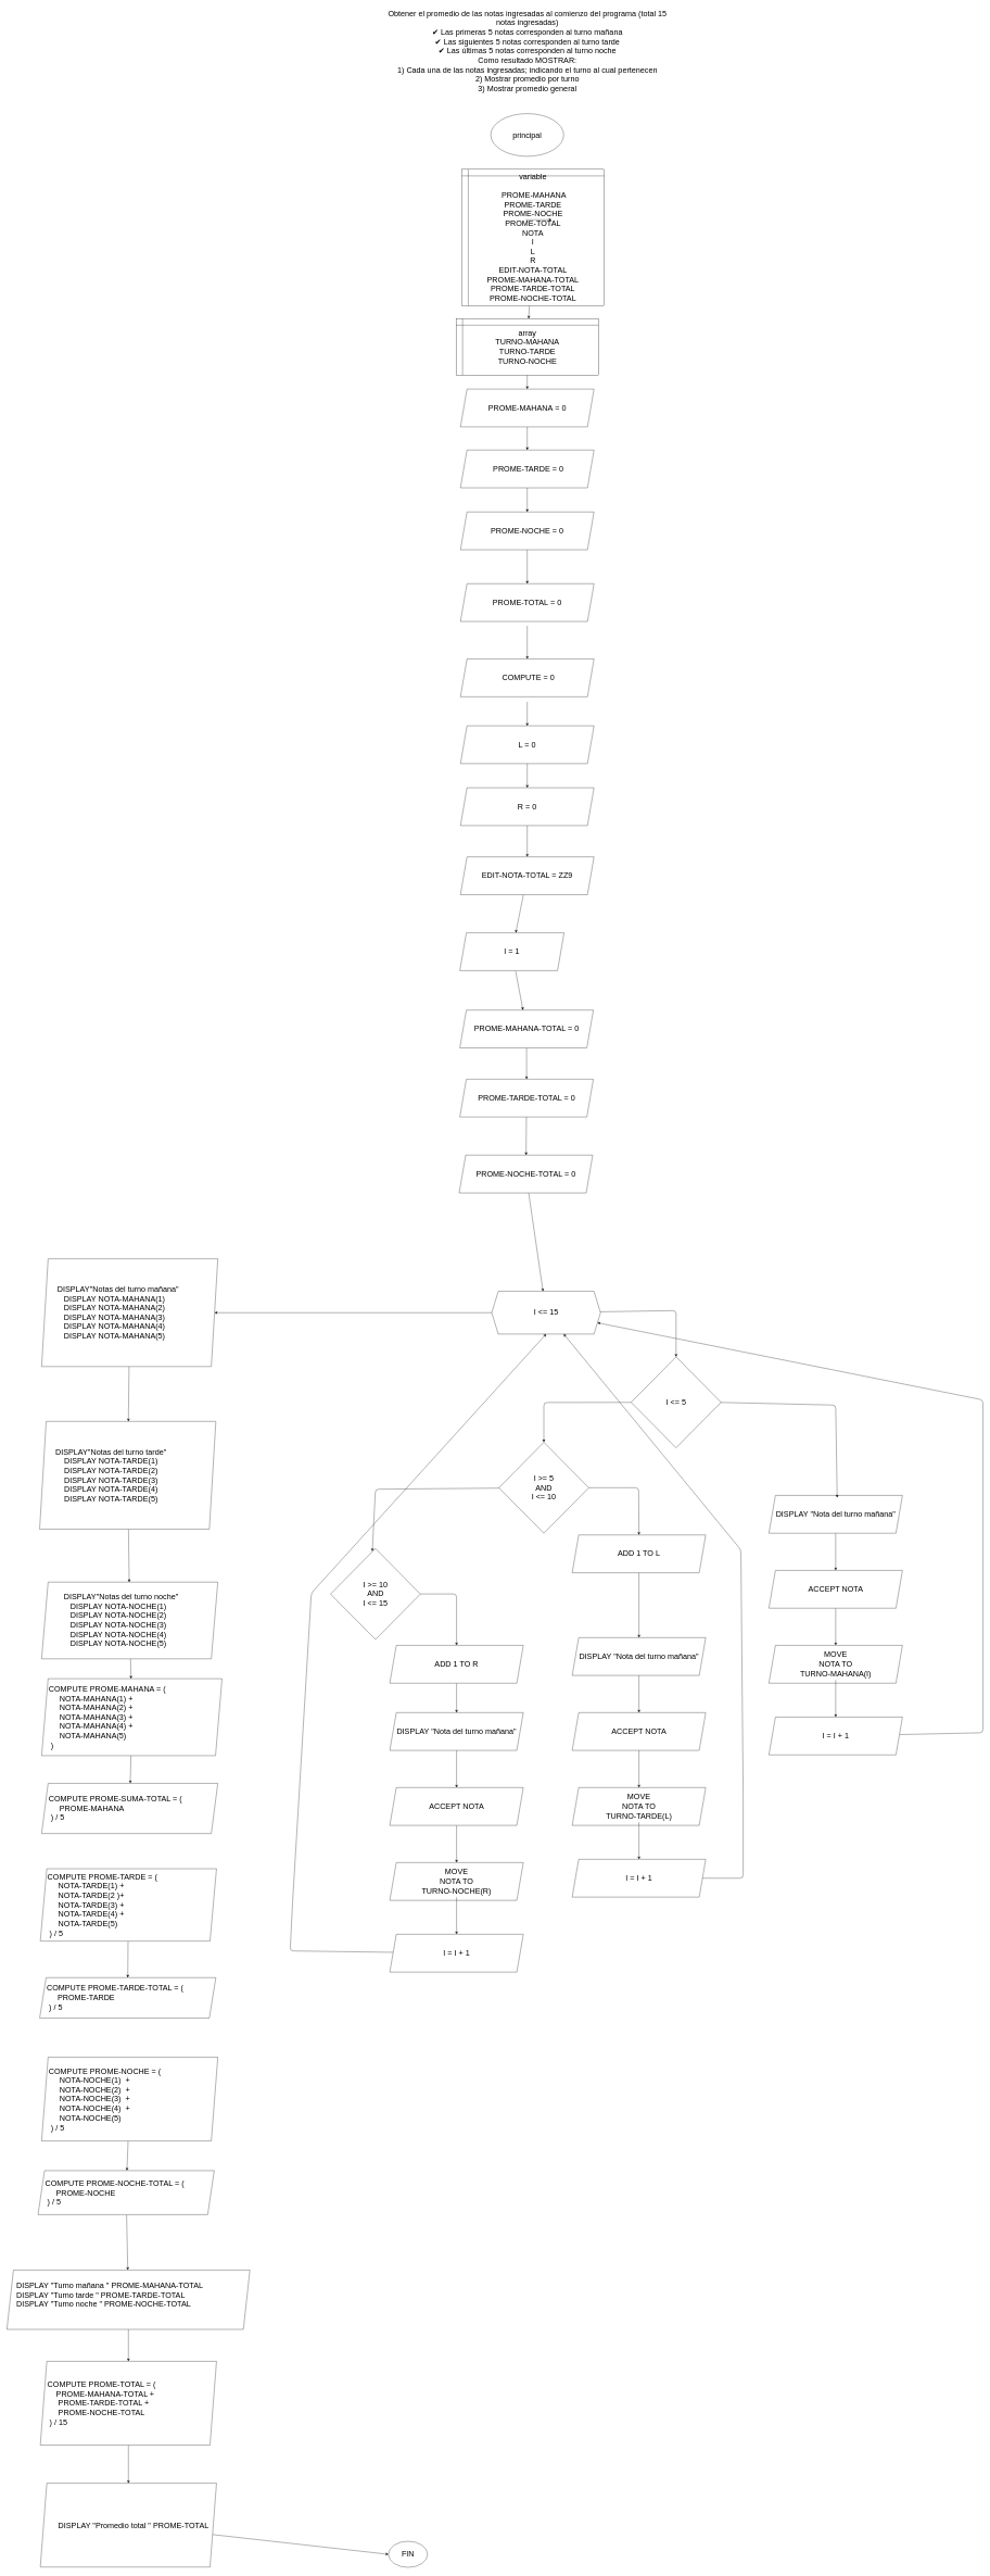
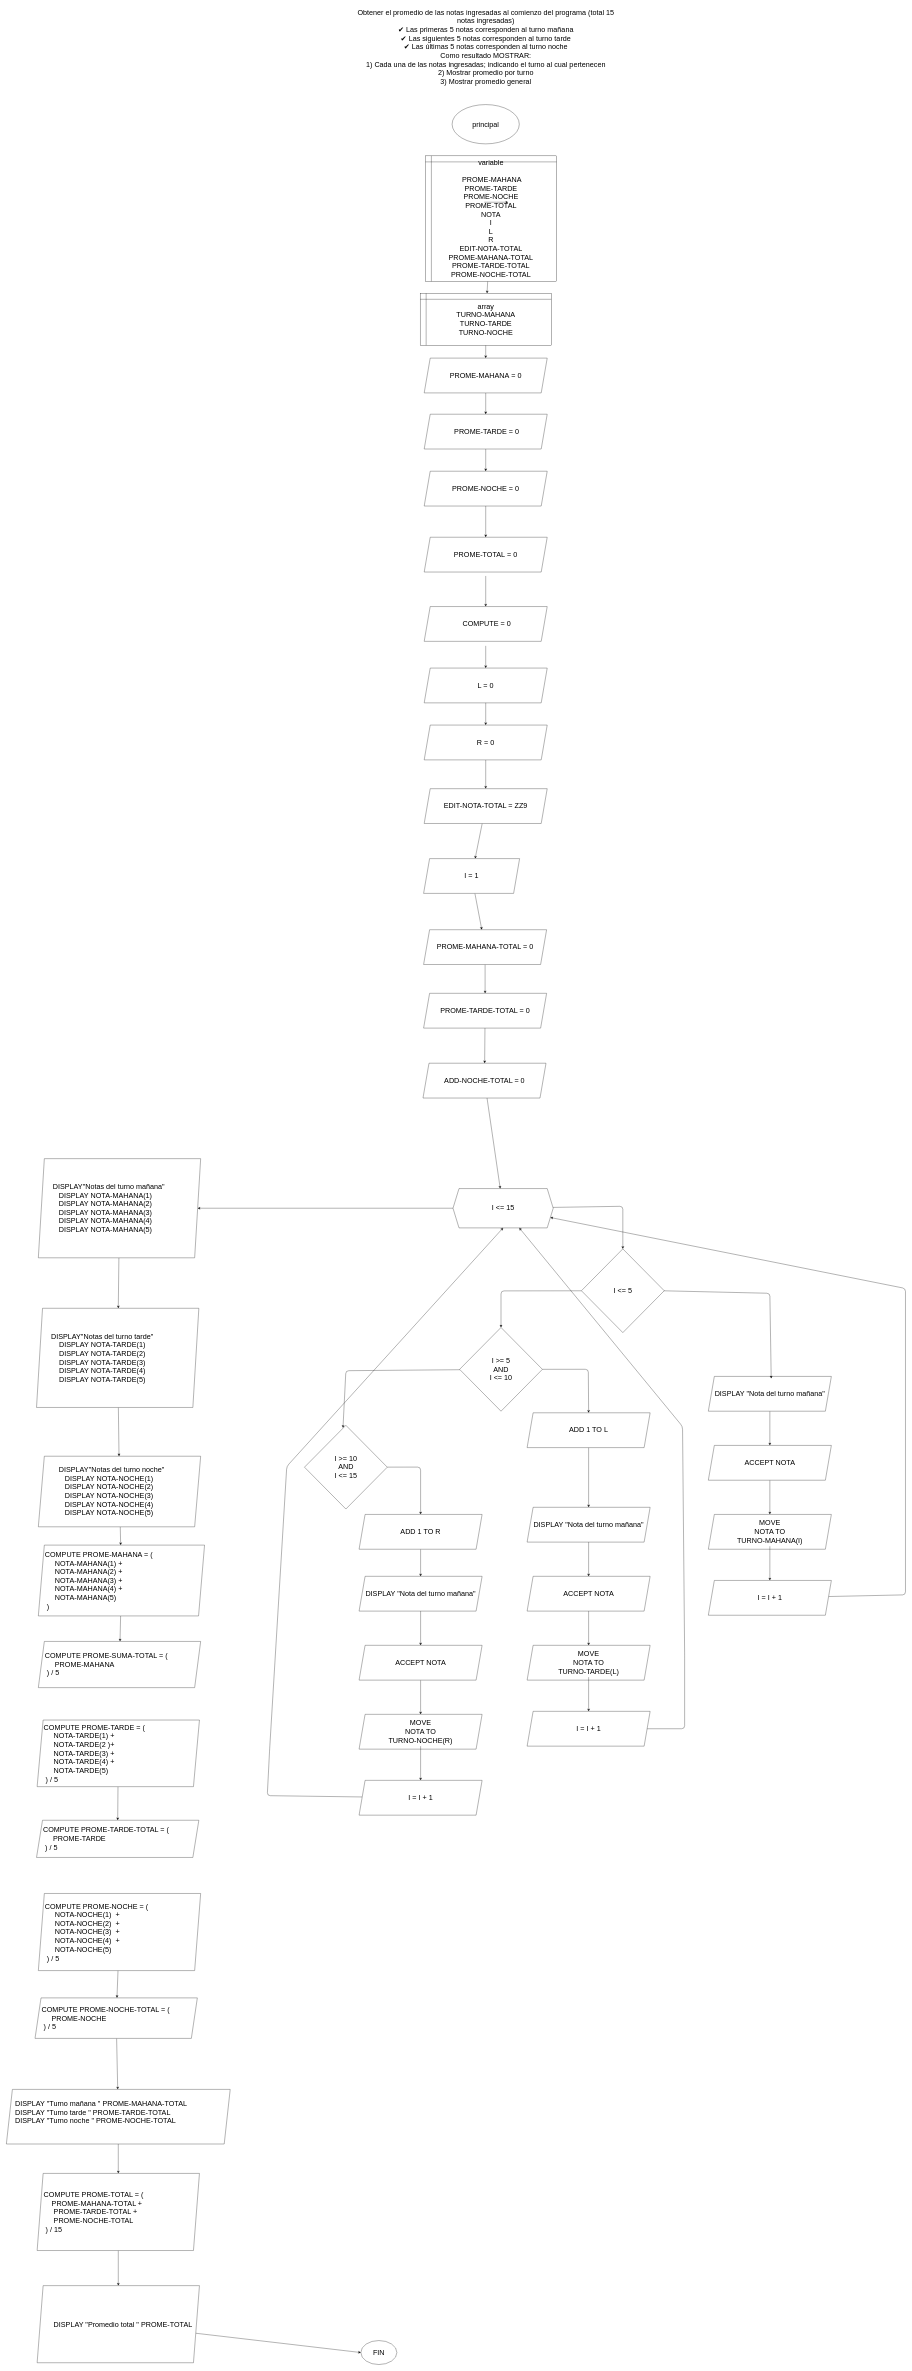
- <mxCell id="87" value="PROME-NOCHE-TOTAL = 0" style="shape=parallelogram;perimeter=parallelogramPerimeter;whiteSpace=wrap;html=1;fixedSize=1;fontSize=24;" vertex="1" parent="1"><mxGeometry x="1409" y="3543" width="410" height="116" as="geometry" /></mxCell>
+ <mxCell id="87" value="ADD-NOCHE-TOTAL = 0" style="shape=parallelogram;perimeter=parallelogramPerimeter;whiteSpace=wrap;html=1;fixedSize=1;fontSize=24;" vertex="1" parent="1"><mxGeometry x="1409" y="3543" width="410" height="116" as="geometry" /></mxCell>
- <mxCell id="92" value="FIN" style="ellipse;whiteSpace=wrap;html=1;fontFamily=Helvetica;fontSize=24;fontColor=default;" vertex="1" parent="1"><mxGeometry x="1192" y="7795" width="120" height="80" as="geometry" /></mxCell>
+ <mxCell id="92" value="FIN" style="ellipse;whiteSpace=wrap;html=1;fontFamily=Helvetica;fontSize=24;fontColor=default;" vertex="1" parent="1"><mxGeometry x="1202" y="7800" width="120" height="80" as="geometry" /></mxCell>
